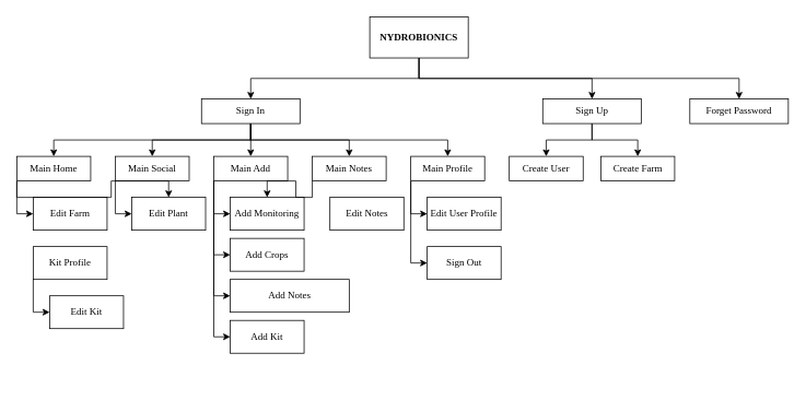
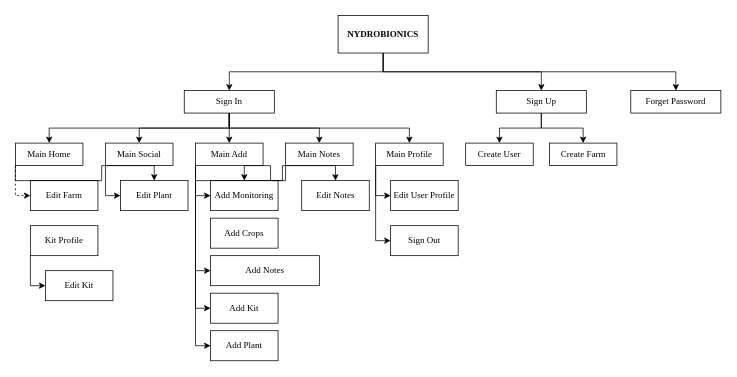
- <mxCell id="23" style="edgeStyle=orthogonalEdgeStyle;rounded=0;orthogonalLoop=1;jettySize=auto;html=1;exitX=0;exitY=1;exitDx=0;exitDy=0;entryX=0;entryY=0.5;entryDx=0;entryDy=0;fontFamily=Verdana;" parent="1" source="25" target="41" edge="1"><mxGeometry relative="1" as="geometry" /></mxCell>
+ <mxCell id="23" style="edgeStyle=orthogonalEdgeStyle;rounded=0;orthogonalLoop=1;jettySize=auto;html=1;exitX=0;exitY=1;exitDx=0;exitDy=0;entryX=0;entryY=0.5;entryDx=0;entryDy=0;fontFamily=Verdana;dashed=1;" parent="1" source="25" target="41" edge="1"><mxGeometry relative="1" as="geometry" /></mxCell>
- <mxCell id="27" style="edgeStyle=orthogonalEdgeStyle;rounded=0;orthogonalLoop=1;jettySize=auto;html=1;exitX=0;exitY=1;exitDx=0;exitDy=0;entryX=0;entryY=0.5;entryDx=0;entryDy=0;fontFamily=Verdana;" parent="1" source="31" target="33" edge="1"><mxGeometry relative="1" as="geometry" /></mxCell>
+ <mxCell id="27" style="edgeStyle=orthogonalEdgeStyle;rounded=0;orthogonalLoop=1;jettySize=auto;html=1;exitX=0;exitY=1;exitDx=0;exitDy=0;fontFamily=Verdana;" parent="1" source="31" target="39" edge="1"><mxGeometry relative="1" as="geometry" /></mxCell>
+ <mxCell id="30" style="edgeStyle=orthogonalEdgeStyle;rounded=0;orthogonalLoop=1;jettySize=auto;html=1;exitX=0;exitY=1;exitDx=0;exitDy=0;entryX=0;entryY=0.5;entryDx=0;entryDy=0;fontFamily=Verdana;" parent="1" source="31" target="36" edge="1"><mxGeometry relative="1" as="geometry" /></mxCell>
+ <mxCell id="36" value="Add Plant" style="rounded=0;whiteSpace=wrap;html=1;fontFamily=Verdana;fillColor=none;" parent="1" vertex="1"><mxGeometry x="280" y="440" width="90" height="40" as="geometry" /></mxCell>
